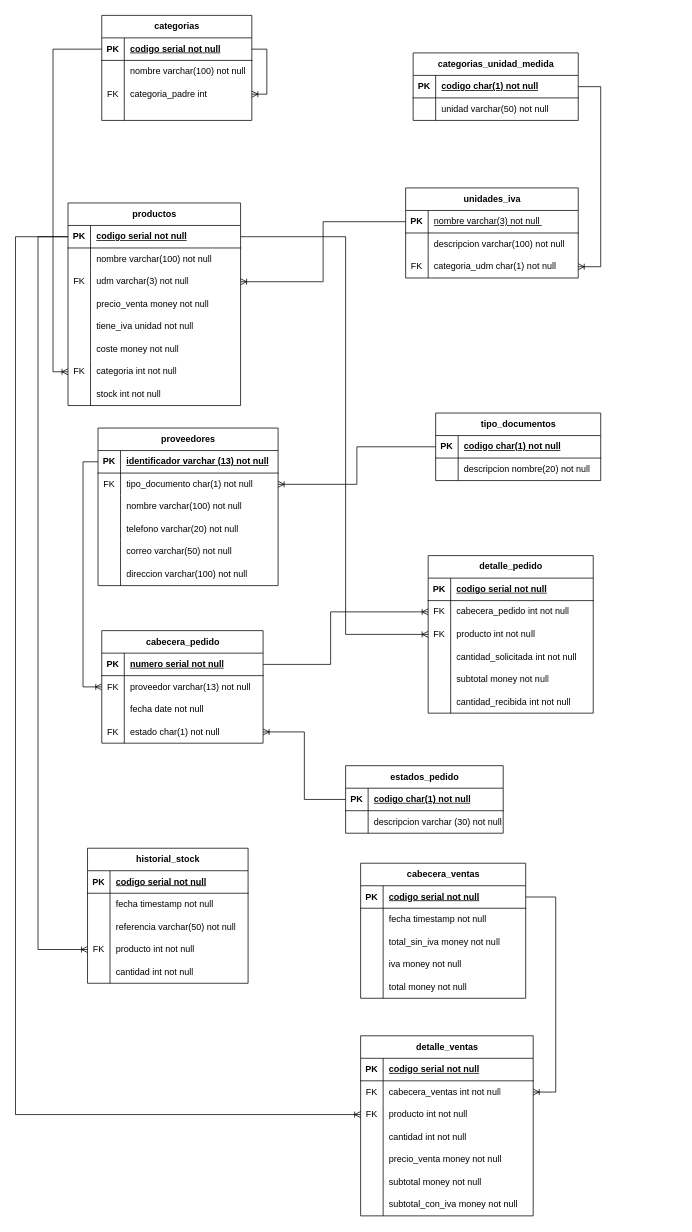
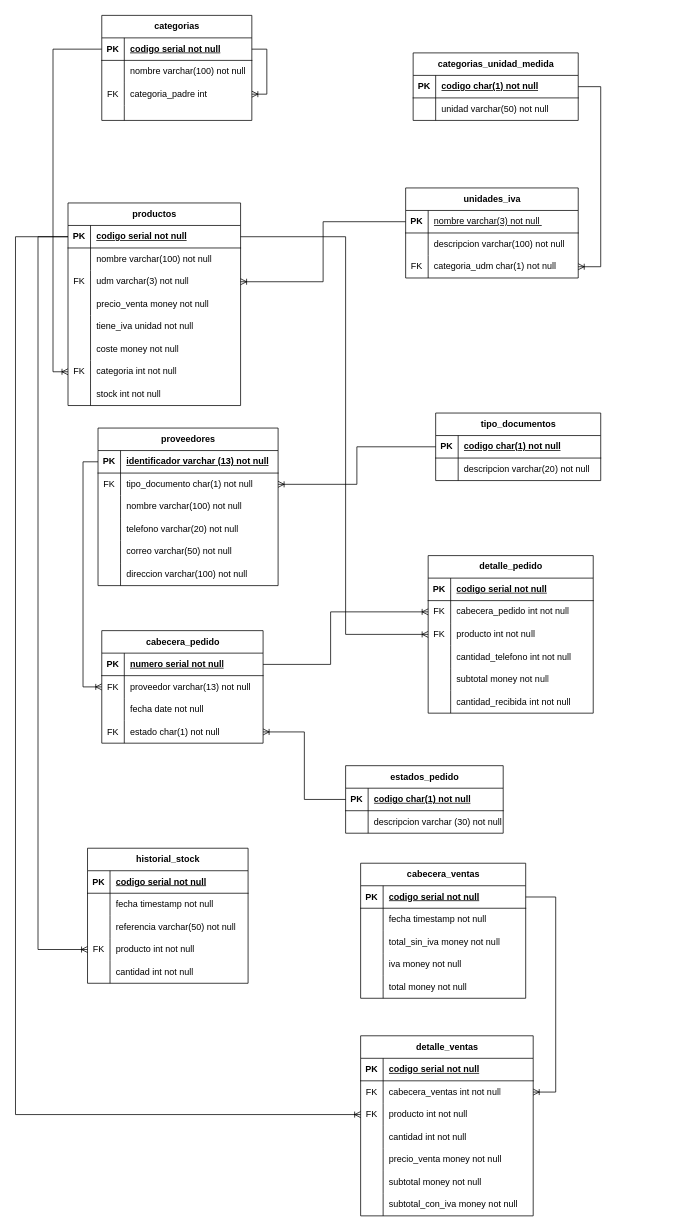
- <mxCell id="68" value="descripcion nombre(20) not null" style="shape=partialRectangle;connectable=0;fillColor=none;top=0;left=0;bottom=0;right=0;align=left;spacingLeft=6;overflow=hidden;whiteSpace=wrap;html=1;" parent="66" vertex="1"><mxGeometry x="30" width="190" height="30" as="geometry"><mxRectangle width="190" height="30" as="alternateBounds" /></mxGeometry></mxCell>
+ <mxCell id="68" value="descripcion varchar(20) not null" style="shape=partialRectangle;connectable=0;fillColor=none;top=0;left=0;bottom=0;right=0;align=left;spacingLeft=6;overflow=hidden;whiteSpace=wrap;html=1;" parent="66" vertex="1"><mxGeometry x="30" width="190" height="30" as="geometry"><mxRectangle width="190" height="30" as="alternateBounds" /></mxGeometry></mxCell>
- <mxCell id="114" value="cantidad_solicitada int not null" style="shape=partialRectangle;connectable=0;fillColor=none;top=0;left=0;bottom=0;right=0;align=left;spacingLeft=6;overflow=hidden;whiteSpace=wrap;html=1;" parent="112" vertex="1"><mxGeometry x="30" width="190" height="30" as="geometry"><mxRectangle width="190" height="30" as="alternateBounds" /></mxGeometry></mxCell>
+ <mxCell id="114" value="cantidad_telefono int not null" style="shape=partialRectangle;connectable=0;fillColor=none;top=0;left=0;bottom=0;right=0;align=left;spacingLeft=6;overflow=hidden;whiteSpace=wrap;html=1;" parent="112" vertex="1"><mxGeometry x="30" width="190" height="30" as="geometry"><mxRectangle width="190" height="30" as="alternateBounds" /></mxGeometry></mxCell>
